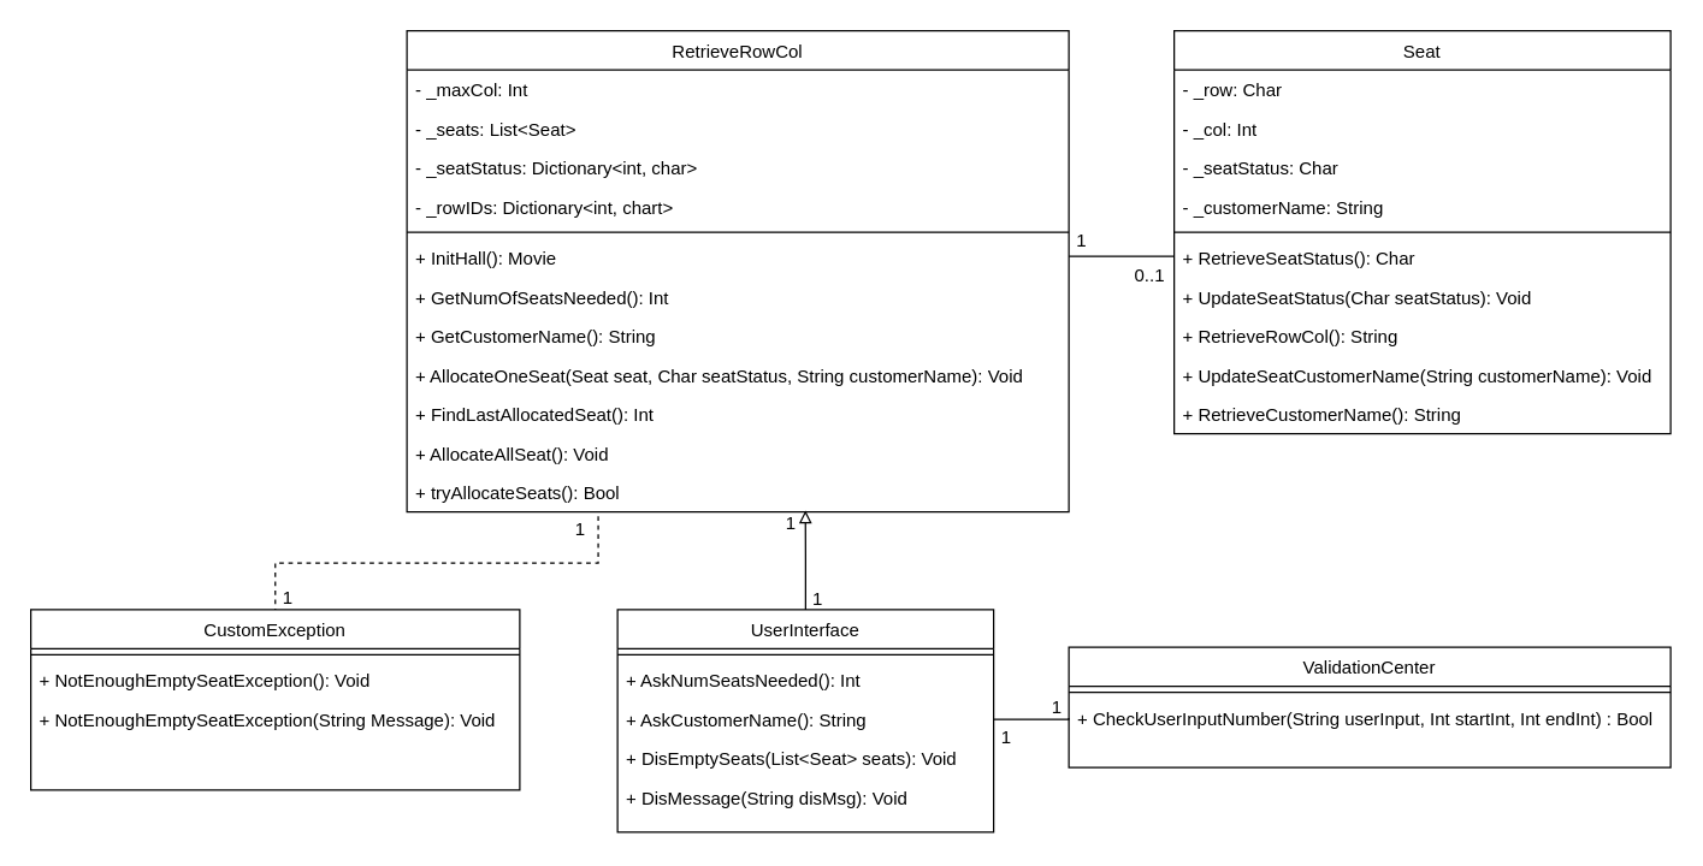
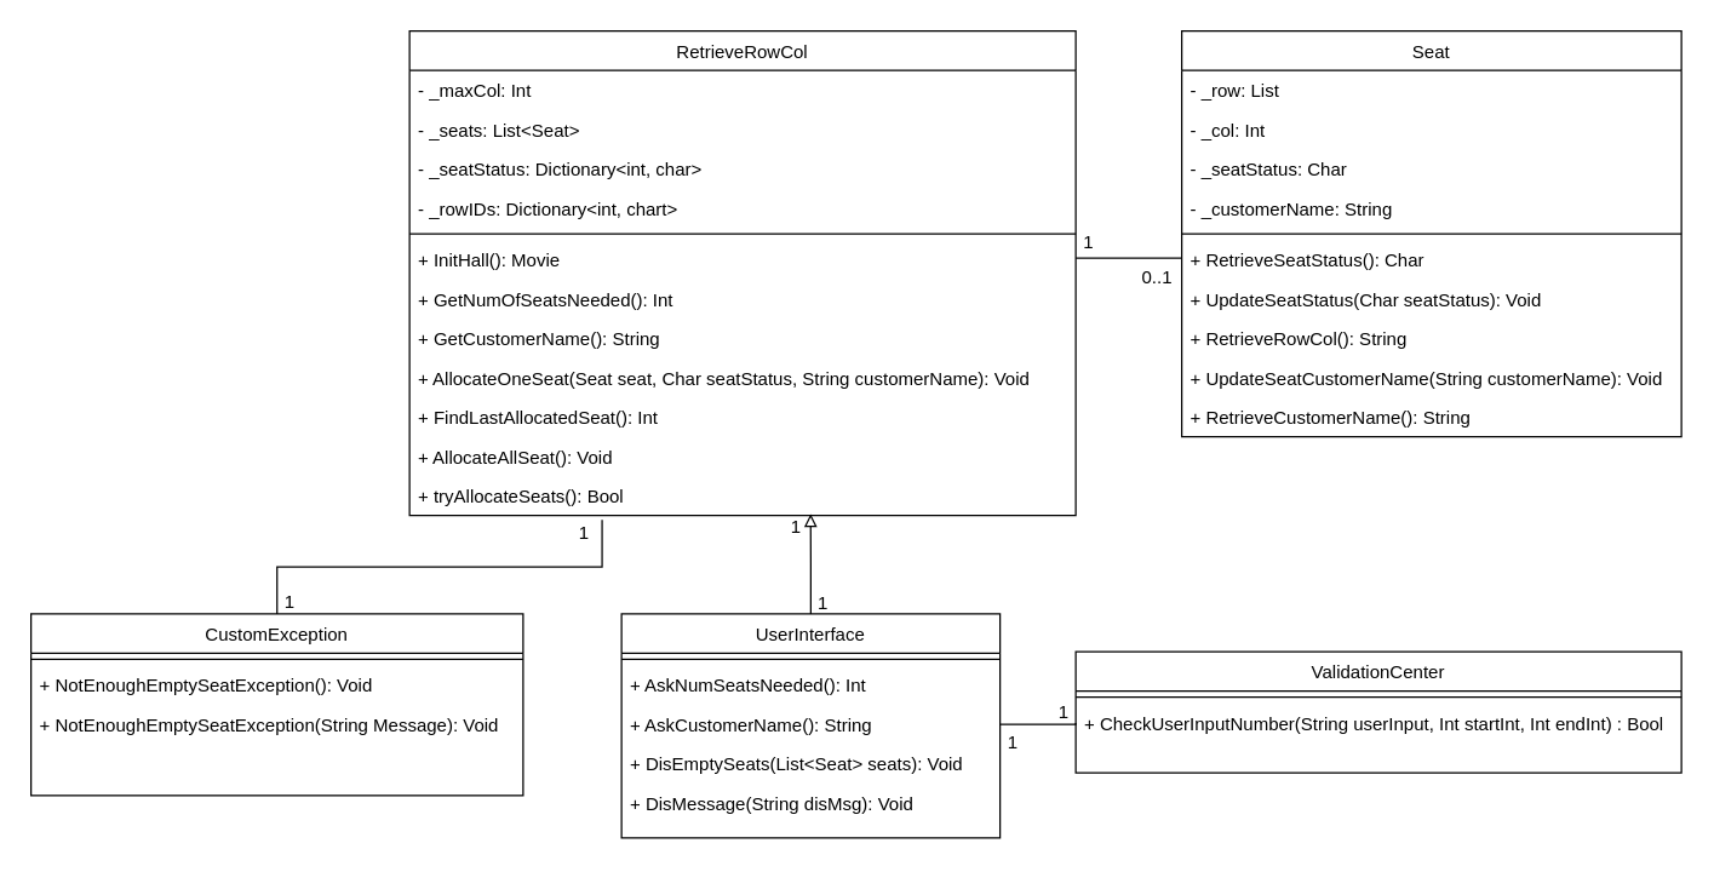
- <mxCell id="3" value="- _row: Char" style="text;align=left;verticalAlign=top;spacingLeft=4;spacingRight=4;overflow=hidden;rotatable=0;points=[[0,0.5],[1,0.5]];portConstraint=eastwest;" parent="2" vertex="1"><mxGeometry y="26" width="330" height="26" as="geometry" /></mxCell>
+ <mxCell id="3" value="- _row: List" style="text;align=left;verticalAlign=top;spacingLeft=4;spacingRight=4;overflow=hidden;rotatable=0;points=[[0,0.5],[1,0.5]];portConstraint=eastwest;" parent="2" vertex="1"><mxGeometry y="26" width="330" height="26" as="geometry" /></mxCell>
- <mxCell id="42" value="" style="endArrow=none;shadow=0;strokeWidth=1;rounded=0;endFill=0;edgeStyle=elbowEdgeStyle;elbow=vertical;exitX=0.289;exitY=1.115;exitDx=0;exitDy=0;entryX=0.5;entryY=0;entryDx=0;entryDy=0;exitPerimeter=0;dashed=1;" parent="1" source="25" target="38" edge="1"><mxGeometry x="0.5" y="41" relative="1" as="geometry"><mxPoint x="309" y="230" as="sourcePoint" /><mxPoint x="309" y="180" as="targetPoint" /><mxPoint x="-40" y="32" as="offset" /></mxGeometry></mxCell>
+ <mxCell id="42" value="" style="endArrow=none;shadow=0;strokeWidth=1;rounded=0;endFill=0;edgeStyle=elbowEdgeStyle;elbow=vertical;exitX=0.289;exitY=1.115;exitDx=0;exitDy=0;entryX=0.5;entryY=0;entryDx=0;entryDy=0;exitPerimeter=0;" parent="1" source="25" target="38" edge="1"><mxGeometry x="0.5" y="41" relative="1" as="geometry"><mxPoint x="309" y="230" as="sourcePoint" /><mxPoint x="309" y="180" as="targetPoint" /><mxPoint x="-40" y="32" as="offset" /></mxGeometry></mxCell>
